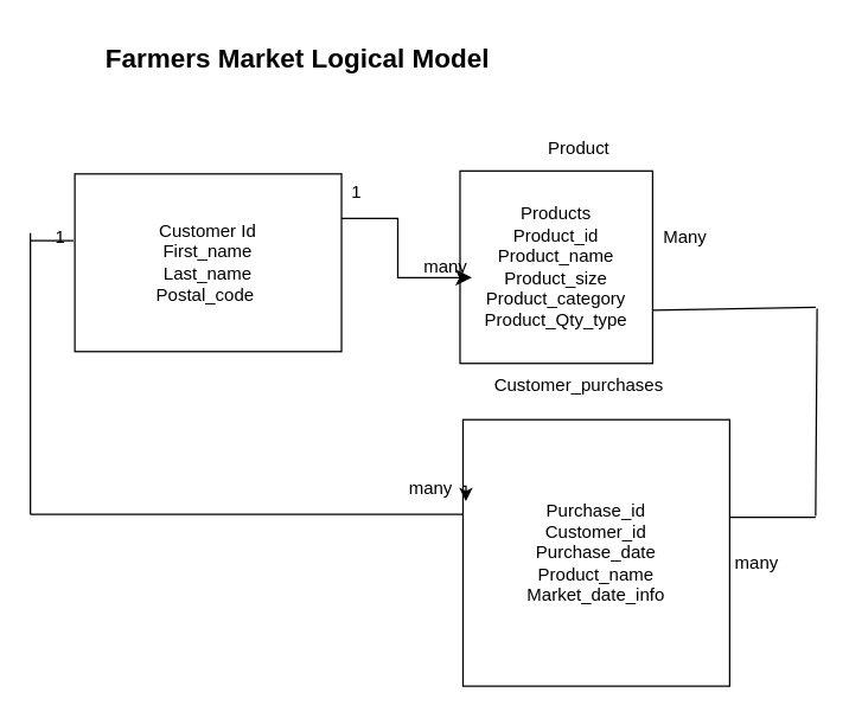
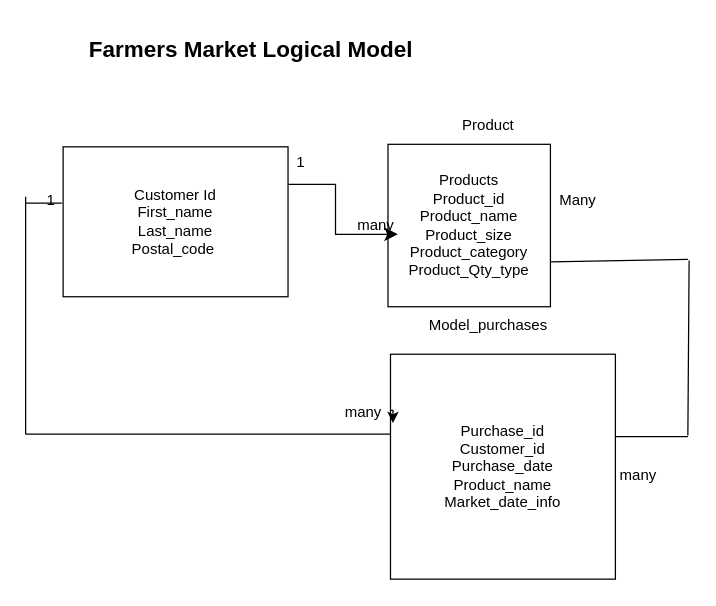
- <mxCell id="10" value="Customer_purchases" style="text;html=1;align=center;verticalAlign=middle;resizable=0;points=[];autosize=1;strokeColor=none;fillColor=none;" vertex="1" parent="1"><mxGeometry x="320" y="245" width="140" height="30" as="geometry" /></mxCell>
+ <mxCell id="10" value="Model_purchases" style="text;html=1;align=center;verticalAlign=middle;resizable=0;points=[];autosize=1;strokeColor=none;fillColor=none;" vertex="1" parent="1"><mxGeometry x="320" y="245" width="140" height="30" as="geometry" /></mxCell>
